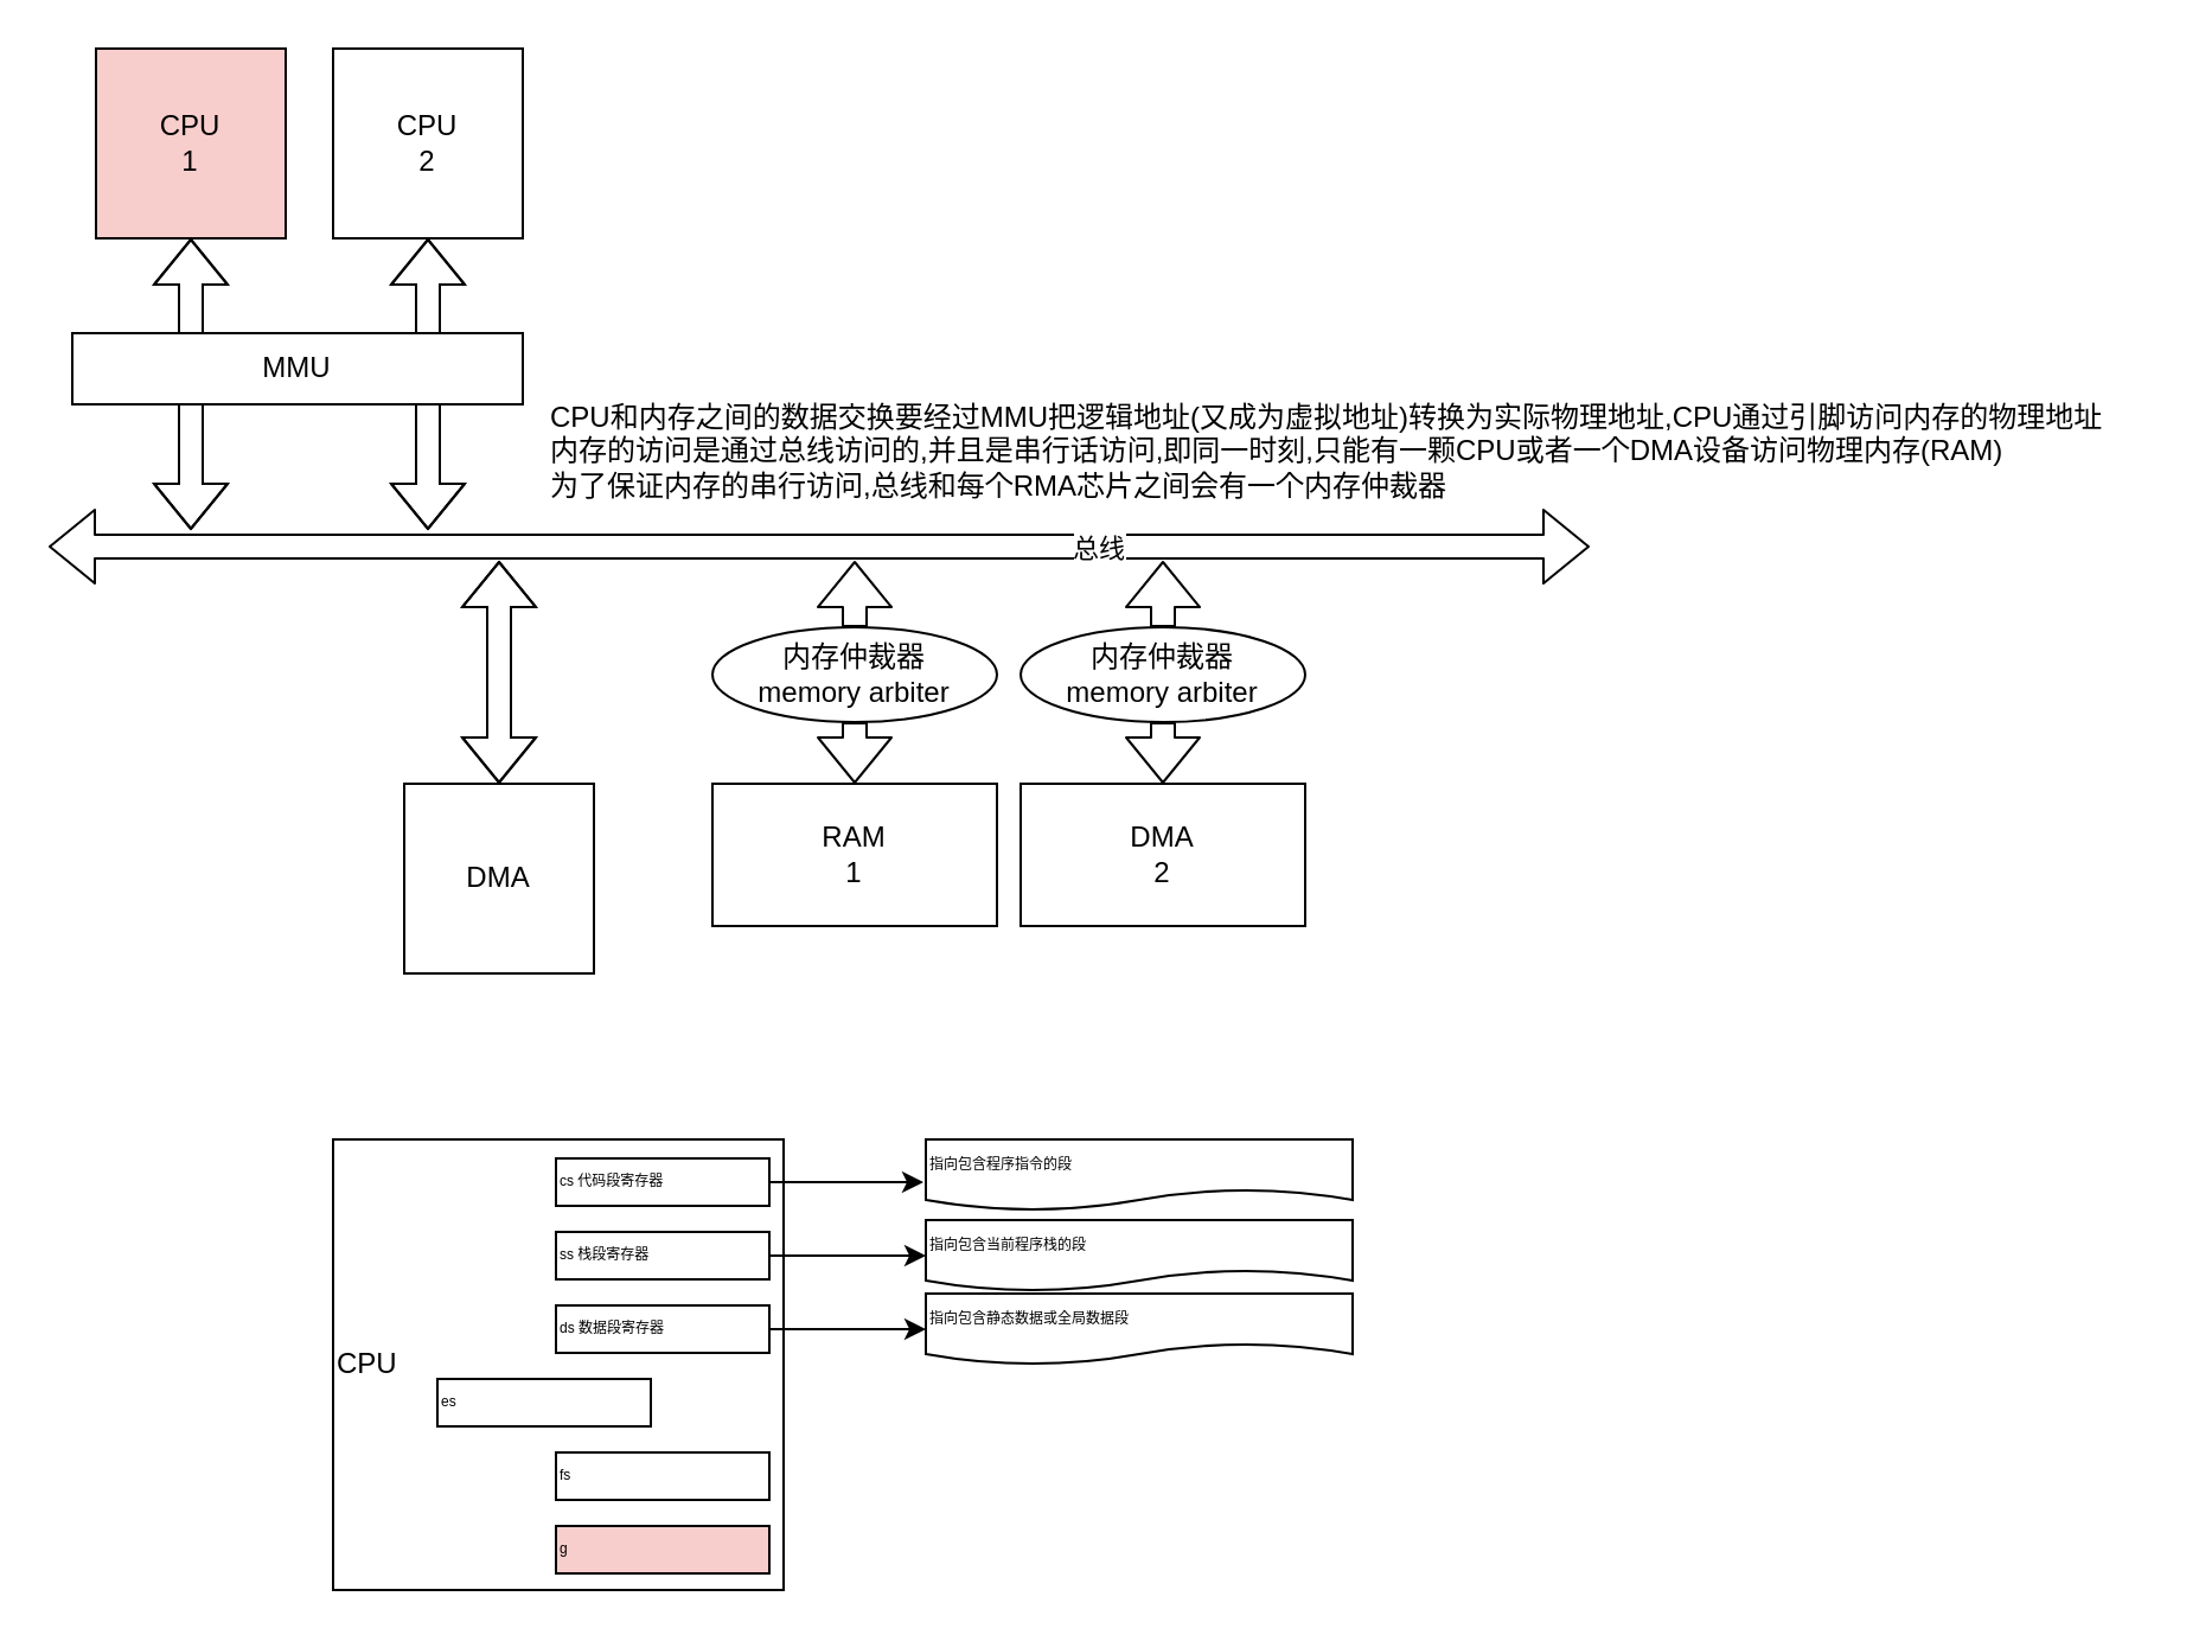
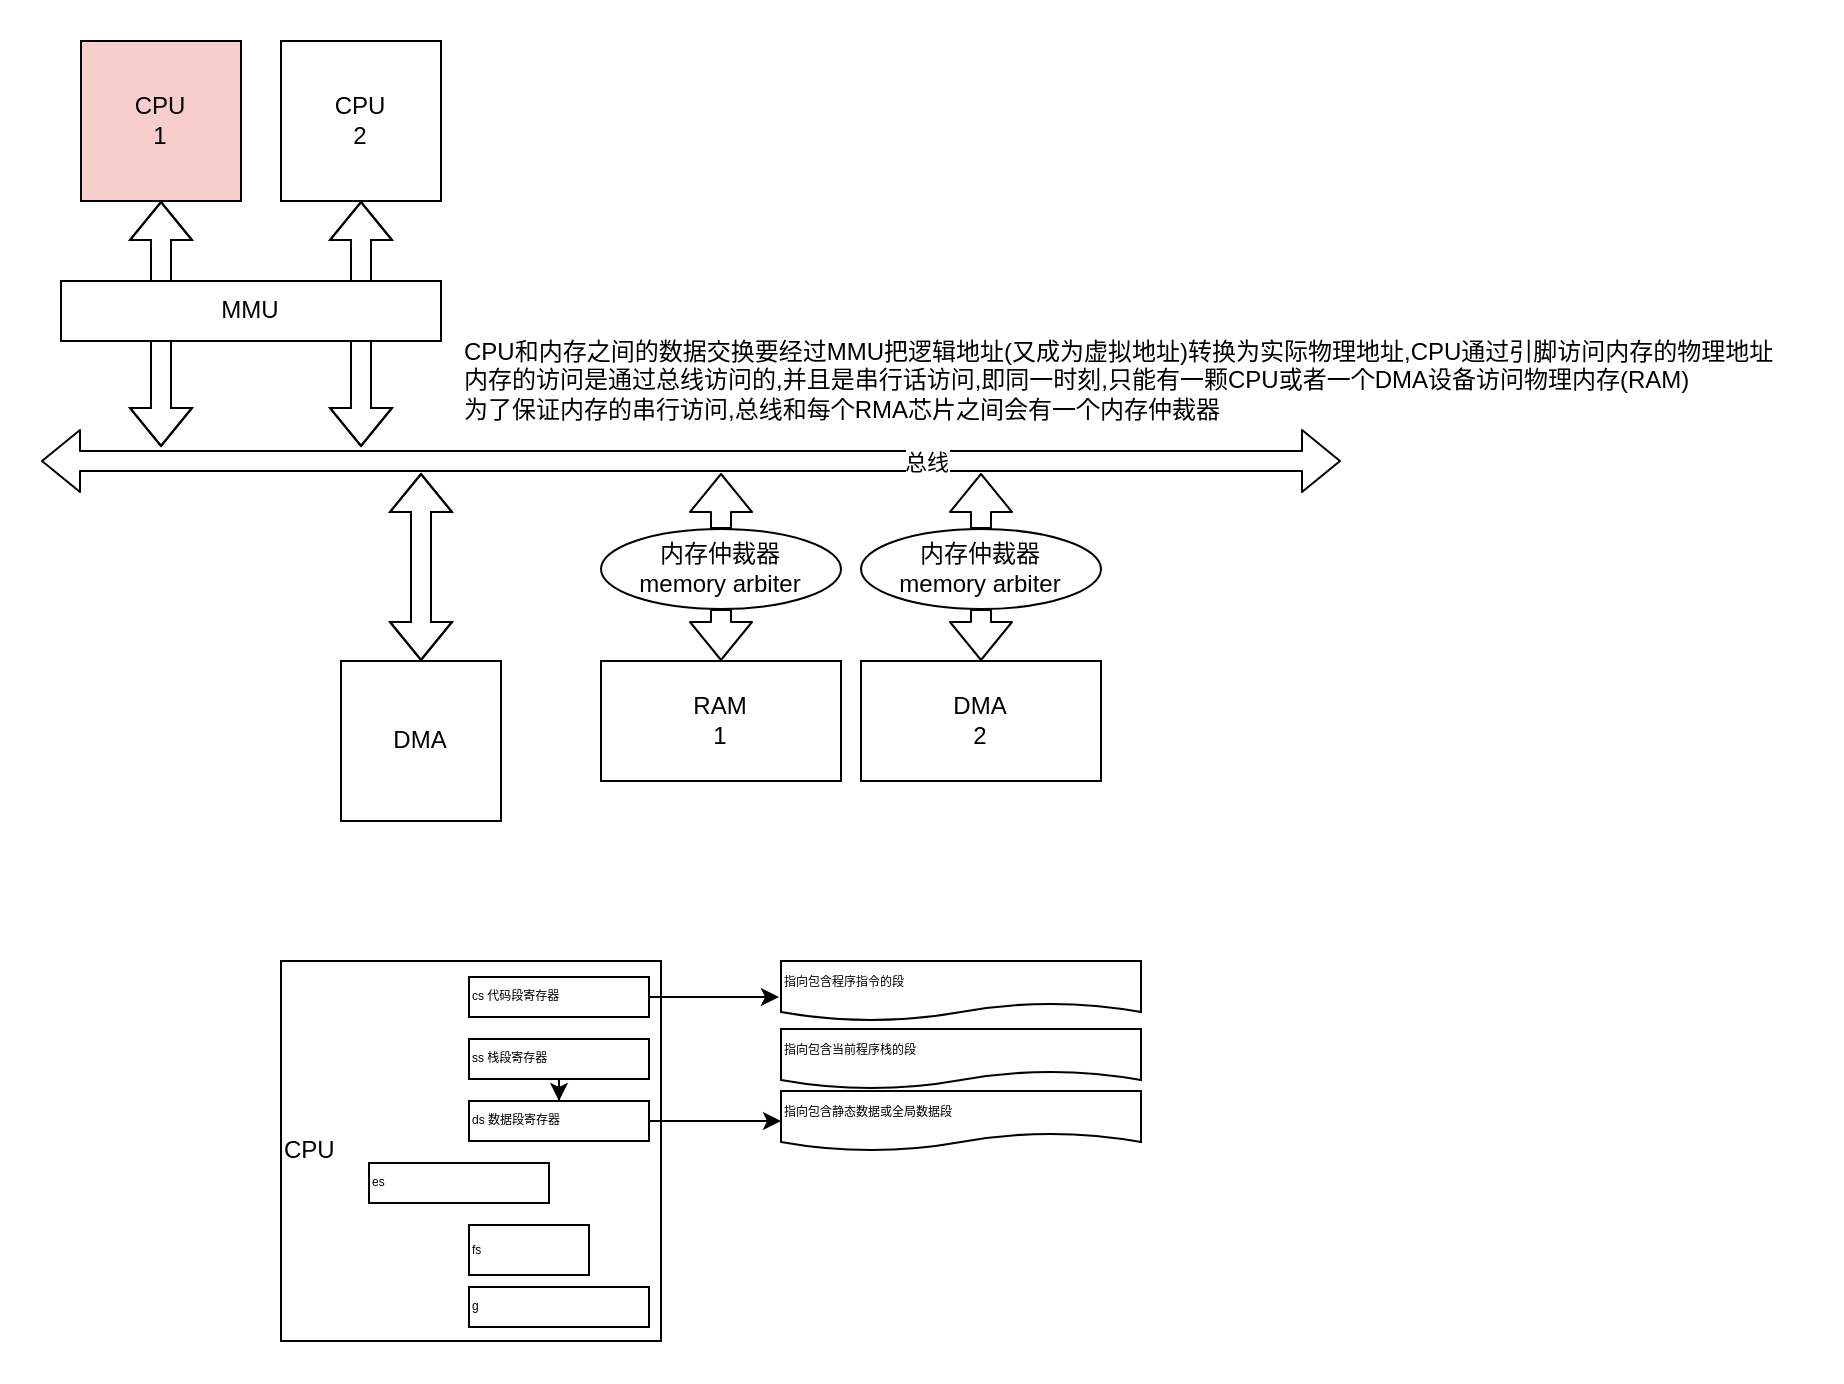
- <mxCell id="23" style="edgeStyle=orthogonalEdgeStyle;rounded=0;orthogonalLoop=1;jettySize=auto;html=1;entryX=0;entryY=0.5;entryDx=0;entryDy=0;fontSize=6;startArrow=none;startFill=0;" edge="1" parent="1" source="24" target="31"><mxGeometry relative="1" as="geometry" /></mxCell>
+ <mxCell id="23" style="edgeStyle=orthogonalEdgeStyle;rounded=0;orthogonalLoop=1;jettySize=auto;html=1;fontSize=6;startArrow=none;startFill=0;" edge="1" parent="1" source="24" target="26"><mxGeometry relative="1" as="geometry" /></mxCell>
- <mxCell id="28" value="fs" style="rounded=0;whiteSpace=wrap;html=1;align=left;fontSize=6;" vertex="1" parent="1"><mxGeometry x="234" y="612" width="90" height="20" as="geometry" /></mxCell>
+ <mxCell id="28" value="fs" style="rounded=0;whiteSpace=wrap;html=1;align=left;fontSize=6;" vertex="1" parent="1"><mxGeometry x="234" y="612" width="60" height="25" as="geometry" /></mxCell>
- <mxCell id="29" value="g" style="rounded=0;whiteSpace=wrap;html=1;align=left;fontSize=6;fillColor=#f8cecc;" vertex="1" parent="1"><mxGeometry x="234" y="643" width="90" height="20" as="geometry" /></mxCell>
+ <mxCell id="29" value="g" style="rounded=0;whiteSpace=wrap;html=1;align=left;fontSize=6;" vertex="1" parent="1"><mxGeometry x="234" y="643" width="90" height="20" as="geometry" /></mxCell>
